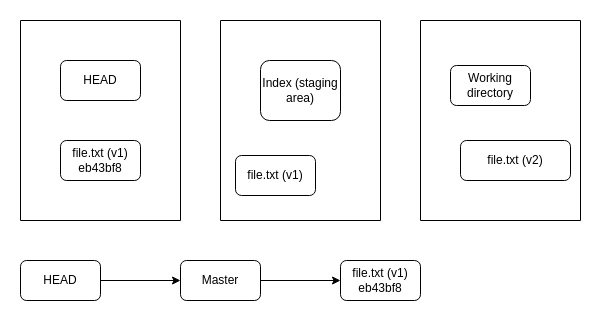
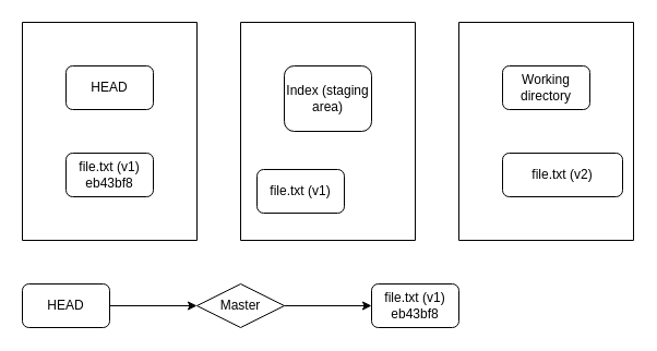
- <mxCell id="9" value="Working directory" style="rounded=1;whiteSpace=wrap;html=1;" parent="8" vertex="1"><mxGeometry x="30" y="45" width="80" height="40" as="geometry" /></mxCell>
+ <mxCell id="9" value="Working directory" style="rounded=1;whiteSpace=wrap;html=1;" parent="8" vertex="1"><mxGeometry x="40" y="40" width="80" height="40" as="geometry" /></mxCell>
- <mxCell id="14" value="Master" style="rounded=1;whiteSpace=wrap;html=1;" parent="1" vertex="1"><mxGeometry x="180" y="260" width="80" height="40" as="geometry" /></mxCell>
+ <mxCell id="14" value="Master" style="rhombus;whiteSpace=wrap;html=1;" parent="1" vertex="1"><mxGeometry x="180" y="260" width="80" height="40" as="geometry" /></mxCell>
